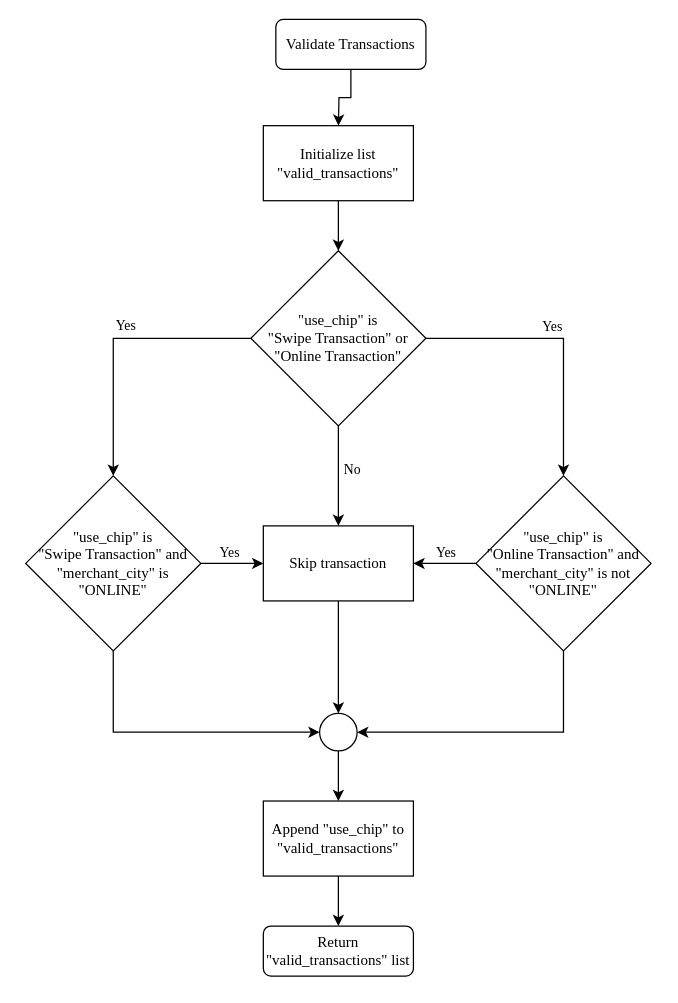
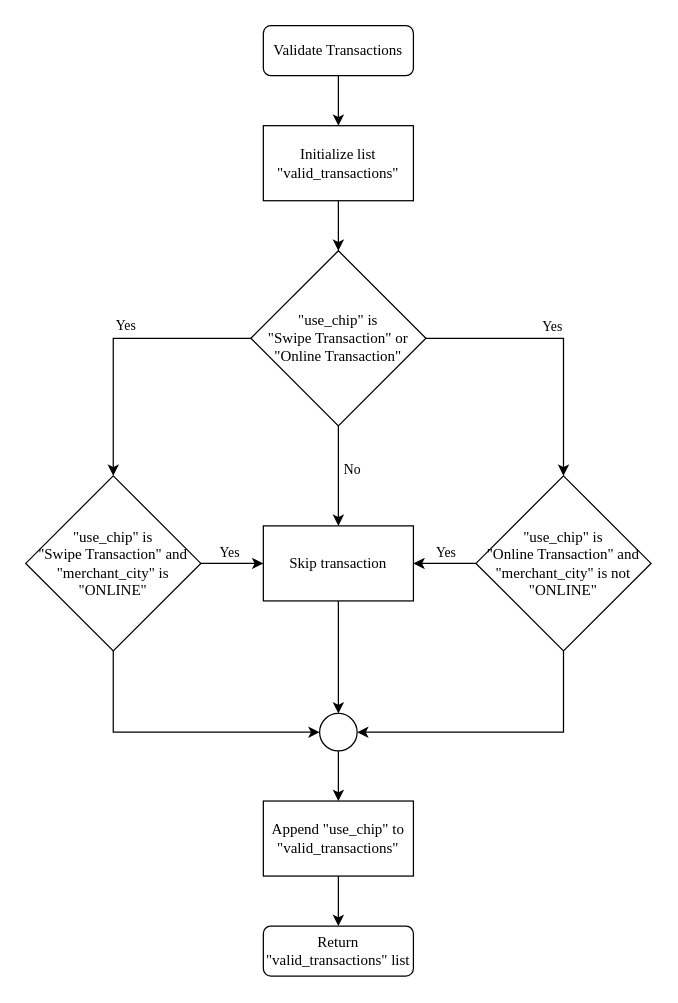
- <mxCell id="3" value="Validate Transactions" style="rounded=1;whiteSpace=wrap;html=1;fontSize=12;glass=0;strokeWidth=1;shadow=0;fontFamily=Times New Roman;" parent="1" vertex="1"><mxGeometry x="220" y="15" width="120" height="40" as="geometry" /></mxCell>
+ <mxCell id="3" value="Validate Transactions" style="rounded=1;whiteSpace=wrap;html=1;fontSize=12;glass=0;strokeWidth=1;shadow=0;fontFamily=Times New Roman;" parent="1" vertex="1"><mxGeometry x="210" y="20" width="120" height="40" as="geometry" /></mxCell>
